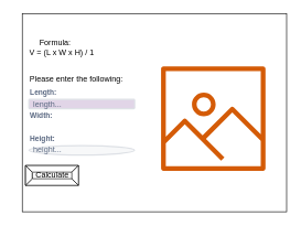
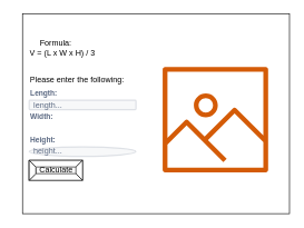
- <mxCell id="11" value="V = (L x W x H) / 1" style="text;html=1;strokeColor=none;fillColor=none;align=center;verticalAlign=middle;whiteSpace=wrap;overflow=hidden;" vertex="1" parent="1"><mxGeometry x="23" y="70" width="140" height="20" as="geometry" /></mxCell>
+ <mxCell id="11" value="V = (L x W x H) / 3" style="text;html=1;strokeColor=none;fillColor=none;align=center;verticalAlign=middle;whiteSpace=wrap;overflow=hidden;" vertex="1" parent="1"><mxGeometry x="23" y="70" width="140" height="20" as="geometry" /></mxCell>
- <mxCell id="5" value="length..." style="rounded=1;arcSize=9;fillColor=#e1d5e7;align=left;spacingLeft=5;strokeColor=#DEE1E6;html=1;strokeWidth=2;fontColor=#596780;fontSize=12;" vertex="1" parent="1"><mxGeometry x="43" y="150" width="160" height="14" as="geometry" /></mxCell>
+ <mxCell id="5" value="length..." style="rounded=1;arcSize=9;fillColor=#F7F8F9;align=left;spacingLeft=5;strokeColor=#DEE1E6;html=1;strokeWidth=2;fontColor=#596780;fontSize=12" vertex="1" parent="1"><mxGeometry x="43" y="150" width="160" height="14" as="geometry" /></mxCell>
- <mxCell id="3" value="Calculate" style="labelPosition=center;verticalLabelPosition=middle;align=center;html=1;shape=mxgraph.basic.button;dx=10;" parent="1" vertex="1"><mxGeometry x="38" y="250" width="80" height="30" as="geometry" /></mxCell>
+ <mxCell id="3" value="Calculate" style="labelPosition=center;verticalLabelPosition=middle;align=center;html=1;shape=mxgraph.basic.button;dx=10;" parent="1" vertex="1"><mxGeometry x="43" y="240" width="80" height="30" as="geometry" /></mxCell>
